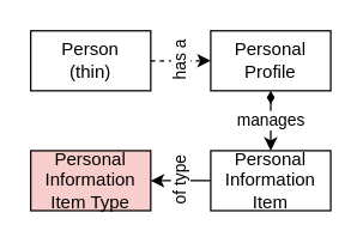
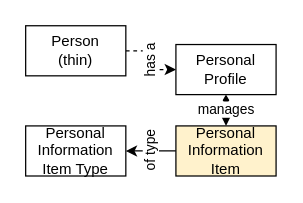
- <mxCell id="5" value="Personal Profile" style="rounded=0;whiteSpace=wrap;html=1;" vertex="1" parent="1"><mxGeometry x="140" y="20" width="80" height="40" as="geometry" /></mxCell>
+ <mxCell id="5" value="Personal Profile" style="rounded=0;whiteSpace=wrap;html=1;" vertex="1" parent="1"><mxGeometry x="140" y="35" width="80" height="40" as="geometry" /></mxCell>
- <mxCell id="8" value="Personal Information&lt;br&gt;Item Type" style="rounded=0;whiteSpace=wrap;html=1;fillColor=#f8cecc;" vertex="1" parent="1"><mxGeometry x="20" y="100" width="80" height="40" as="geometry" /></mxCell>
+ <mxCell id="8" value="Personal Information&lt;br&gt;Item Type" style="rounded=0;whiteSpace=wrap;html=1;" vertex="1" parent="1"><mxGeometry x="20" y="100" width="80" height="40" as="geometry" /></mxCell>
- <mxCell id="7" value="Personal Information&lt;br&gt;Item" style="rounded=0;whiteSpace=wrap;html=1;" vertex="1" parent="1"><mxGeometry x="140" y="100" width="80" height="40" as="geometry" /></mxCell>
+ <mxCell id="7" value="Personal Information&lt;br&gt;Item" style="rounded=0;whiteSpace=wrap;html=1;fillColor=#fff2cc;" vertex="1" parent="1"><mxGeometry x="140" y="100" width="80" height="40" as="geometry" /></mxCell>
